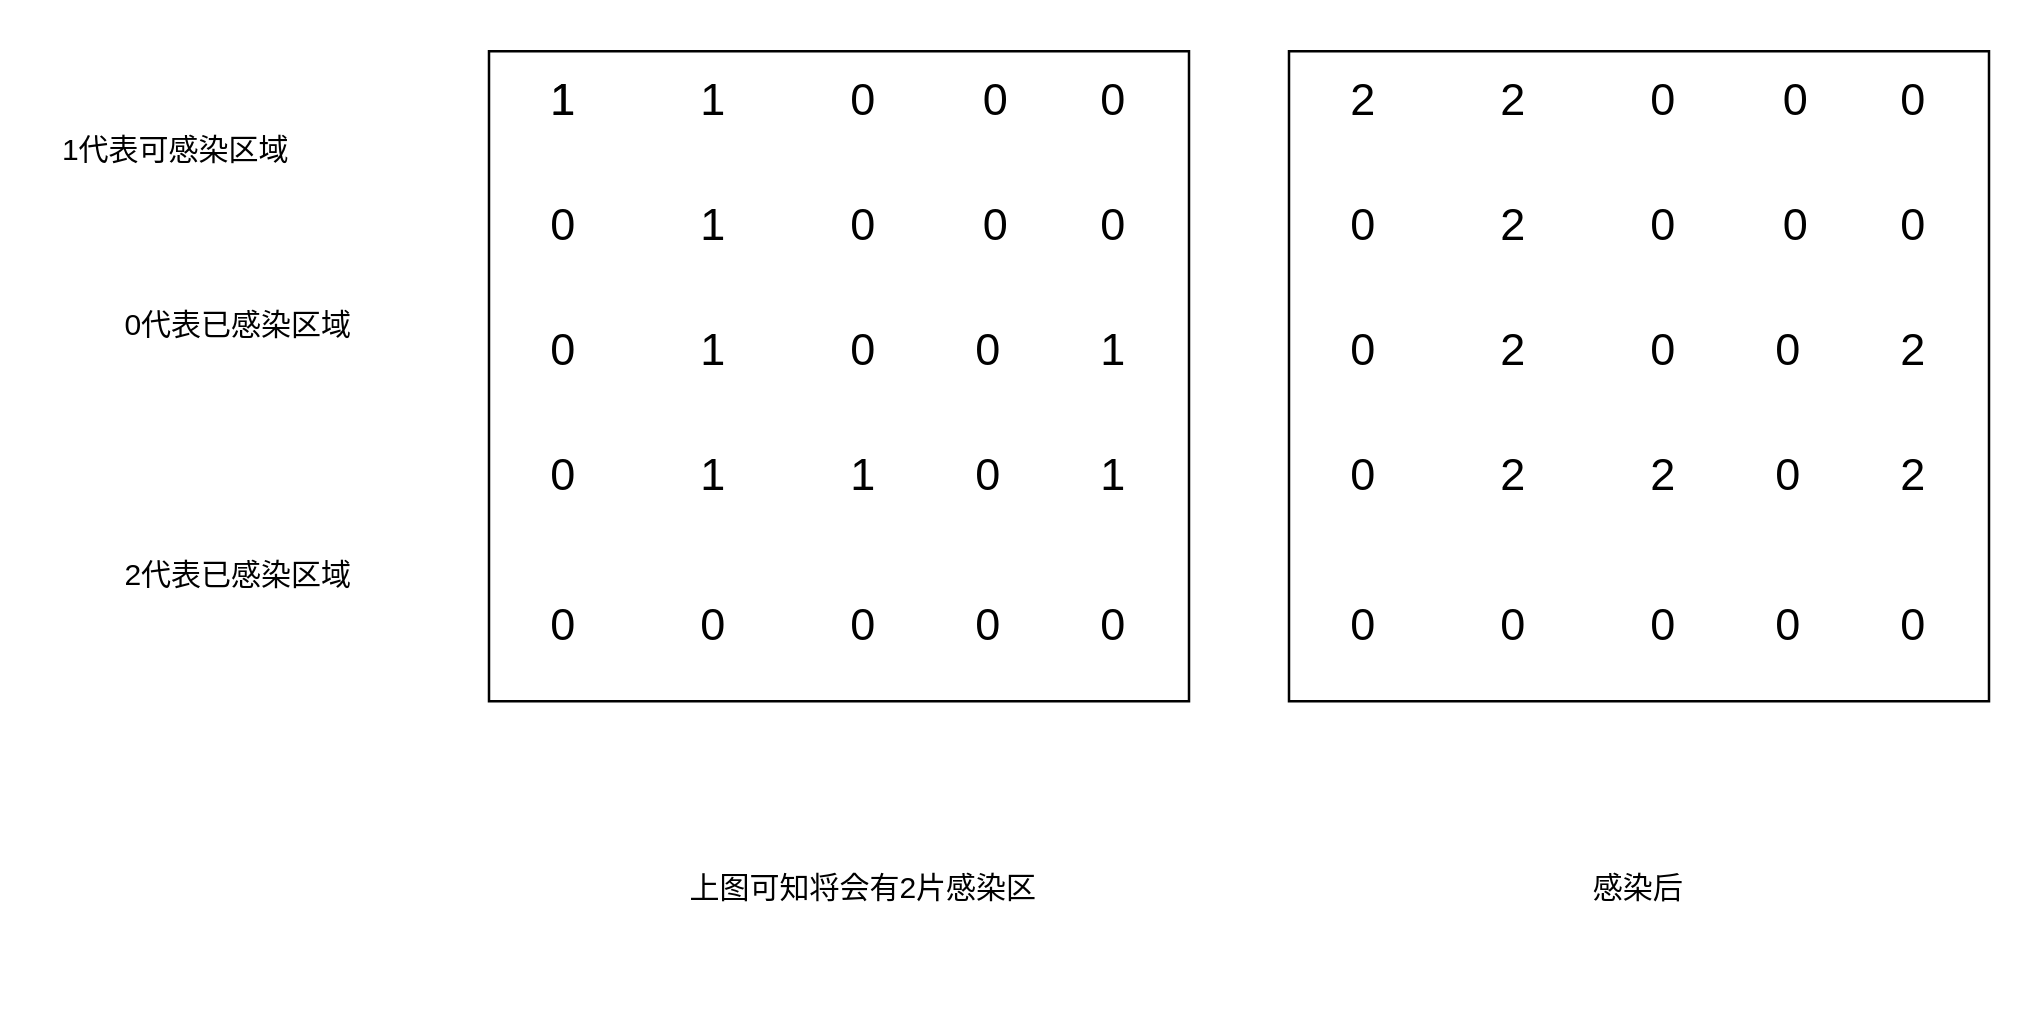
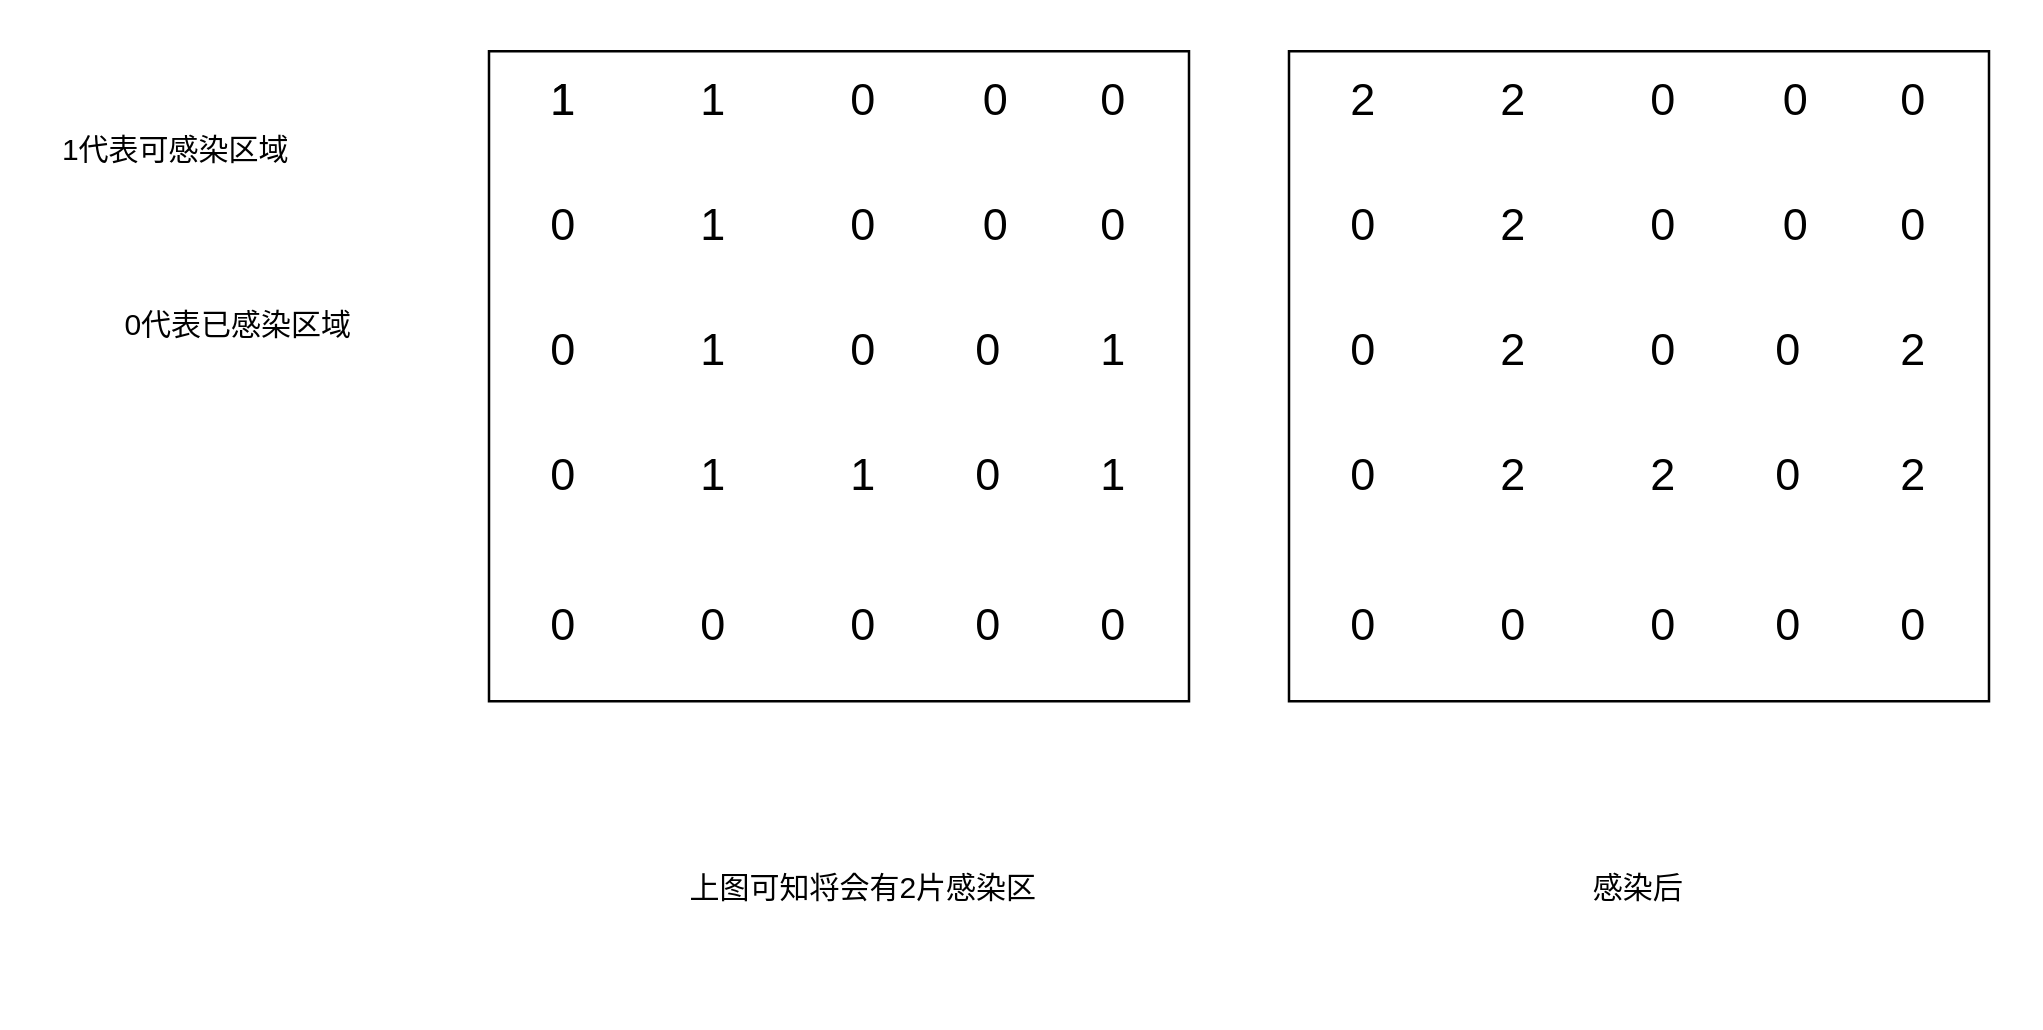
- <mxCell id="31" value="2代表已感染区域" style="text;html=1;strokeColor=none;fillColor=none;align=center;verticalAlign=middle;whiteSpace=wrap;rounded=0;" vertex="1" parent="1"><mxGeometry x="35" y="200" width="120" height="60" as="geometry" /></mxCell>
